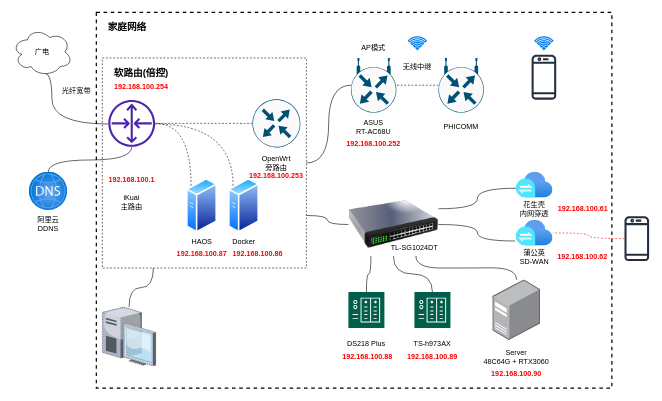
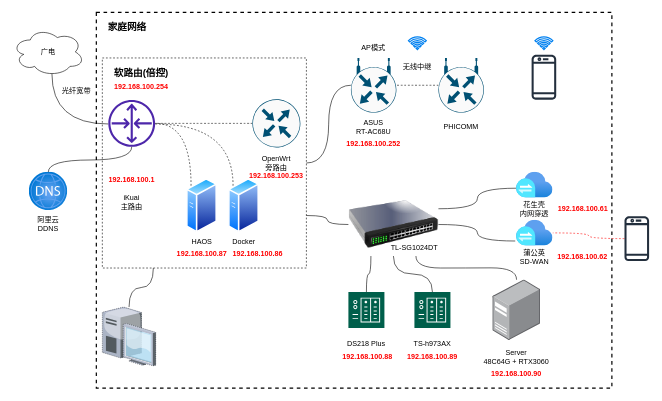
- <mxCell id="5" value="广电" style="ellipse;shape=cloud;whiteSpace=wrap;html=1;" vertex="1" parent="1"><mxGeometry x="20" y="46" width="100" height="80" as="geometry" /></mxCell>
+ <mxCell id="5" value="广电" style="ellipse;shape=cloud;whiteSpace=wrap;html=1;" vertex="1" parent="1"><mxGeometry x="20" y="46" width="120" height="80" as="geometry" /></mxCell>
